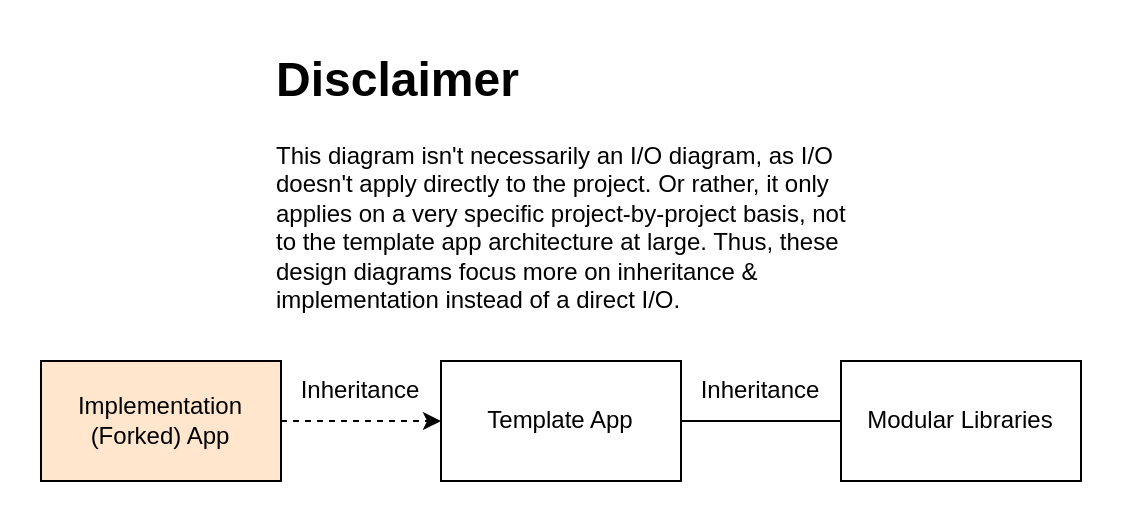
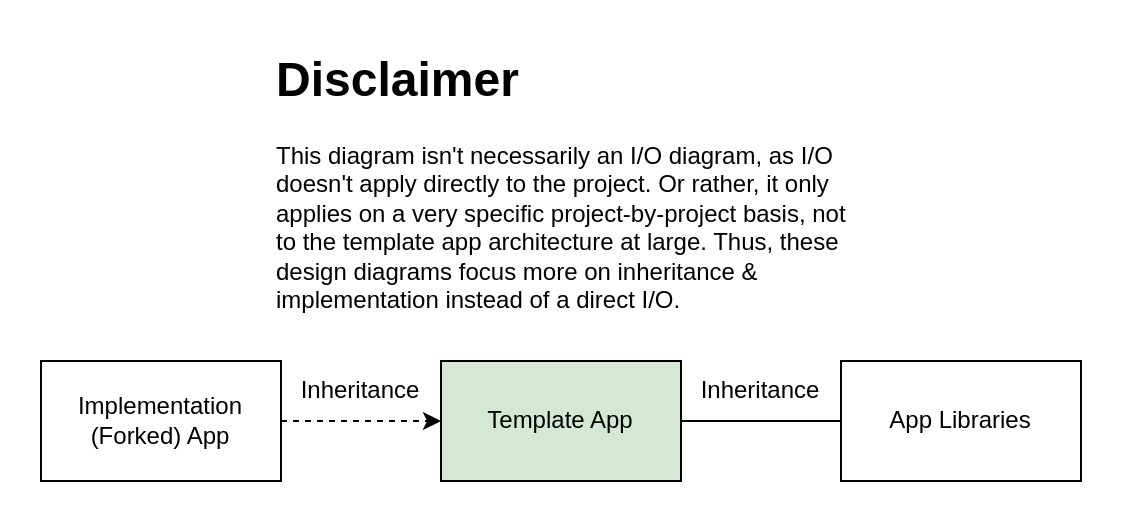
- <mxCell id="5" value="Implementation (Forked) App" style="rounded=0;whiteSpace=wrap;html=1;fillColor=#ffe6cc;" vertex="1" parent="2"><mxGeometry y="160" width="120" height="60" as="geometry" /></mxCell>
+ <mxCell id="5" value="Implementation (Forked) App" style="rounded=0;whiteSpace=wrap;html=1;" vertex="1" parent="2"><mxGeometry y="160" width="120" height="60" as="geometry" /></mxCell>
- <mxCell id="3" value="Template App" style="rounded=0;whiteSpace=wrap;html=1;" vertex="1" parent="2"><mxGeometry x="200" y="160" width="120" height="60" as="geometry" /></mxCell>
+ <mxCell id="3" value="Template App" style="rounded=0;whiteSpace=wrap;html=1;fillColor=#d5e8d4;" vertex="1" parent="2"><mxGeometry x="200" y="160" width="120" height="60" as="geometry" /></mxCell>
- <mxCell id="6" value="Modular Libraries" style="rounded=0;whiteSpace=wrap;html=1;" vertex="1" parent="2"><mxGeometry x="400" y="160" width="120" height="60" as="geometry" /></mxCell>
+ <mxCell id="6" value="App Libraries" style="rounded=0;whiteSpace=wrap;html=1;" vertex="1" parent="2"><mxGeometry x="400" y="160" width="120" height="60" as="geometry" /></mxCell>
